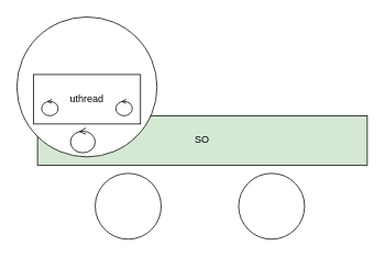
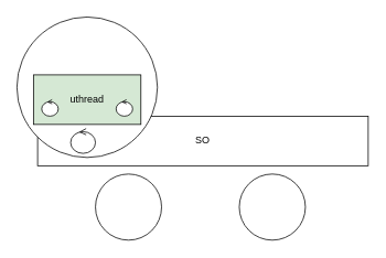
- <mxCell id="6" value="uthread" style="rounded=0;whiteSpace=wrap;html=1;" parent="1" vertex="1"><mxGeometry x="40" y="90" width="130" height="60" as="geometry" /></mxCell>
+ <mxCell id="6" value="uthread" style="rounded=0;whiteSpace=wrap;html=1;fillColor=#d5e8d4;" parent="1" vertex="1"><mxGeometry x="40" y="90" width="130" height="60" as="geometry" /></mxCell>
- <mxCell id="2" value="SO" style="rounded=0;whiteSpace=wrap;html=1;fillColor=#d5e8d4;" parent="1" vertex="1"><mxGeometry x="45" y="140" width="400" height="60" as="geometry" /></mxCell>
+ <mxCell id="2" value="SO" style="rounded=0;whiteSpace=wrap;html=1;" parent="1" vertex="1"><mxGeometry x="45" y="140" width="400" height="60" as="geometry" /></mxCell>
